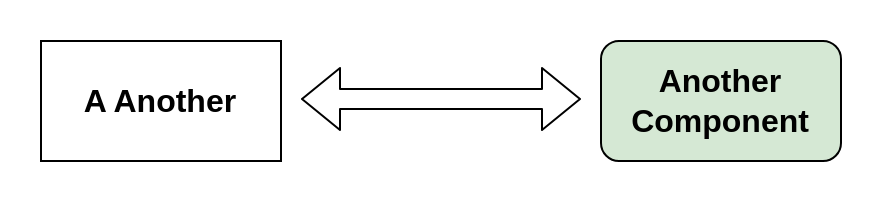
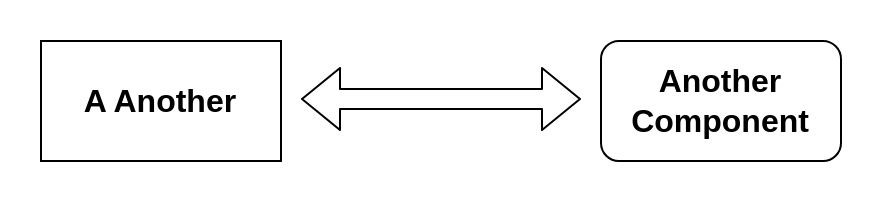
- <mxCell id="3" value="&lt;font style=&quot;font-size: 16px&quot;&gt;&lt;b&gt;&lt;font style=&quot;font-size: 16px&quot;&gt;Another Component&lt;/font&gt;&lt;/b&gt;&lt;/font&gt;" style="rounded=1;whiteSpace=wrap;html=1;fillColor=#d5e8d4;" vertex="1" parent="1"><mxGeometry x="300" y="20" width="120" height="60" as="geometry" /></mxCell>
+ <mxCell id="3" value="&lt;font style=&quot;font-size: 16px&quot;&gt;&lt;b&gt;&lt;font style=&quot;font-size: 16px&quot;&gt;Another Component&lt;/font&gt;&lt;/b&gt;&lt;/font&gt;" style="rounded=1;whiteSpace=wrap;html=1;" vertex="1" parent="1"><mxGeometry x="300" y="20" width="120" height="60" as="geometry" /></mxCell>
